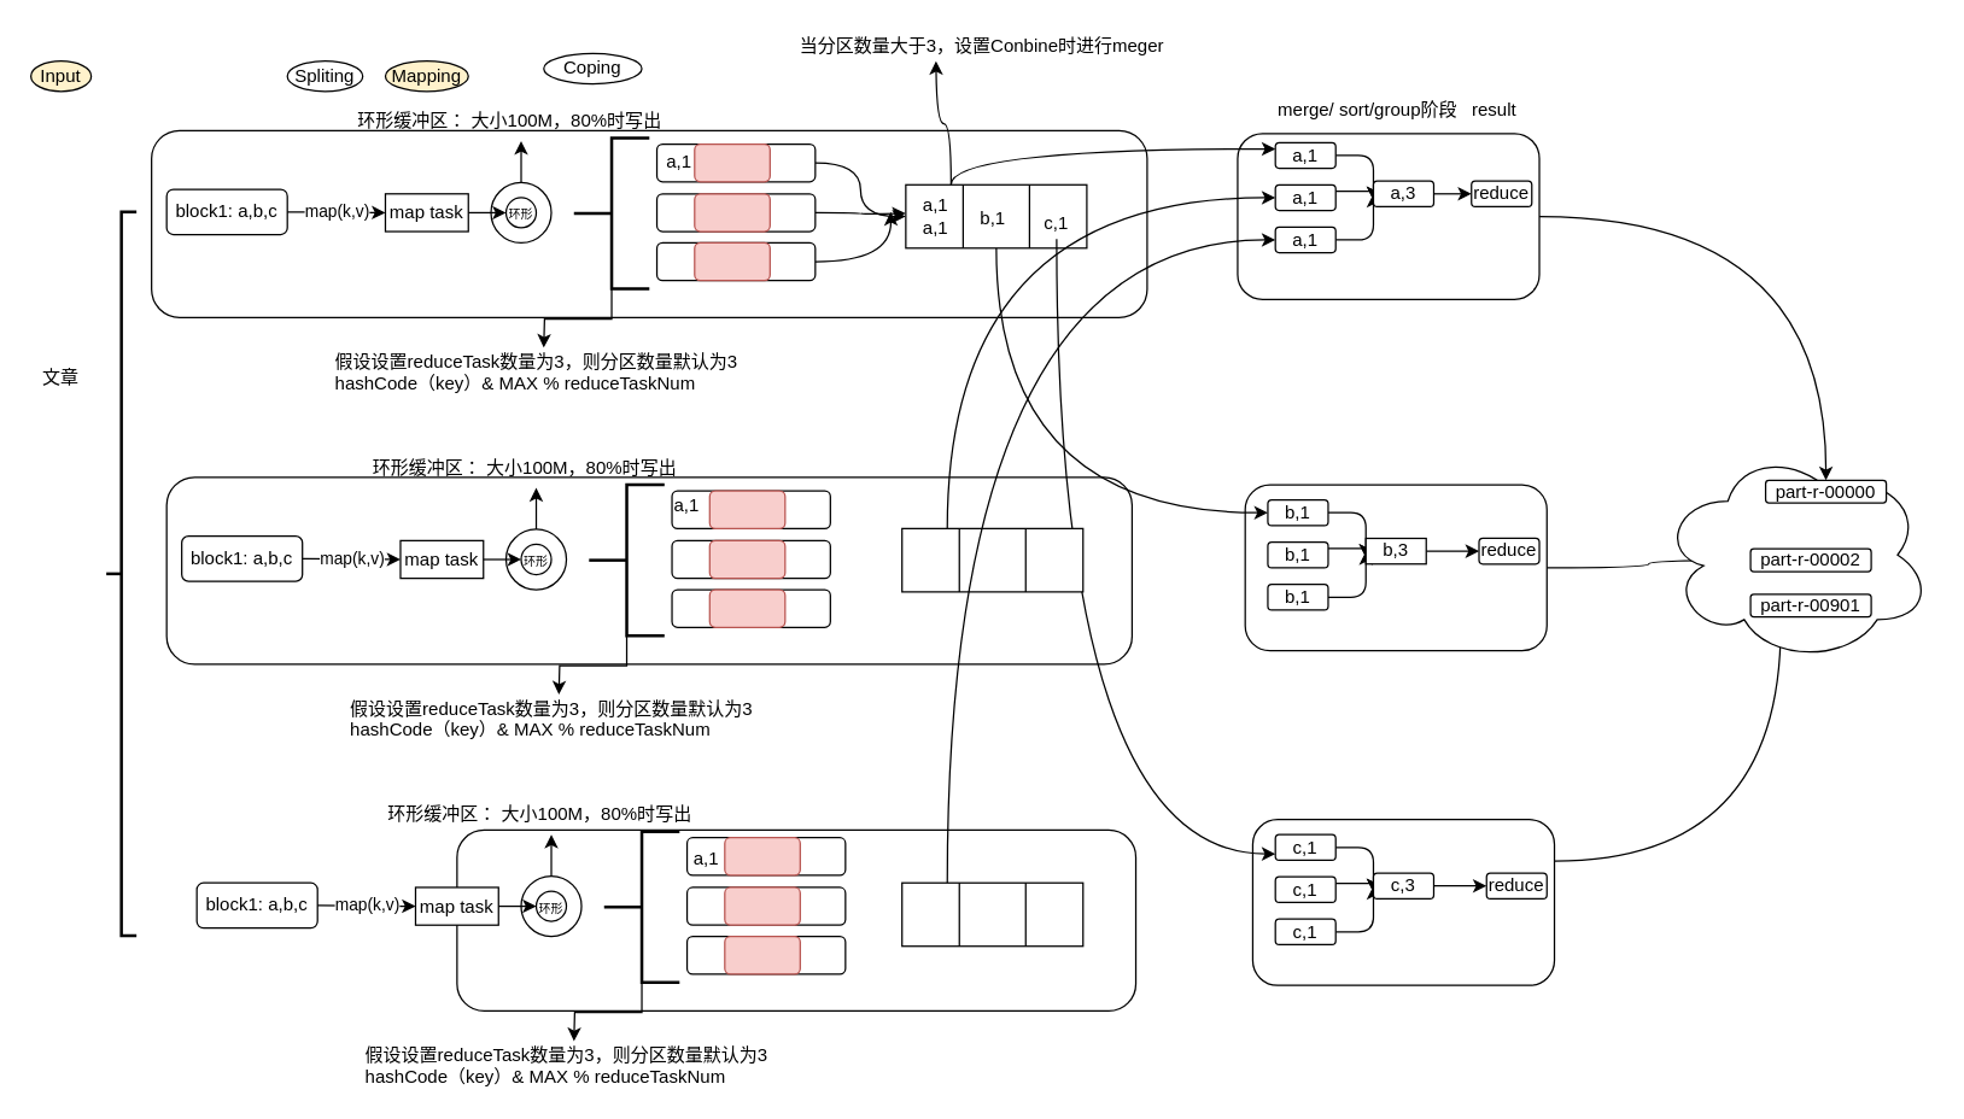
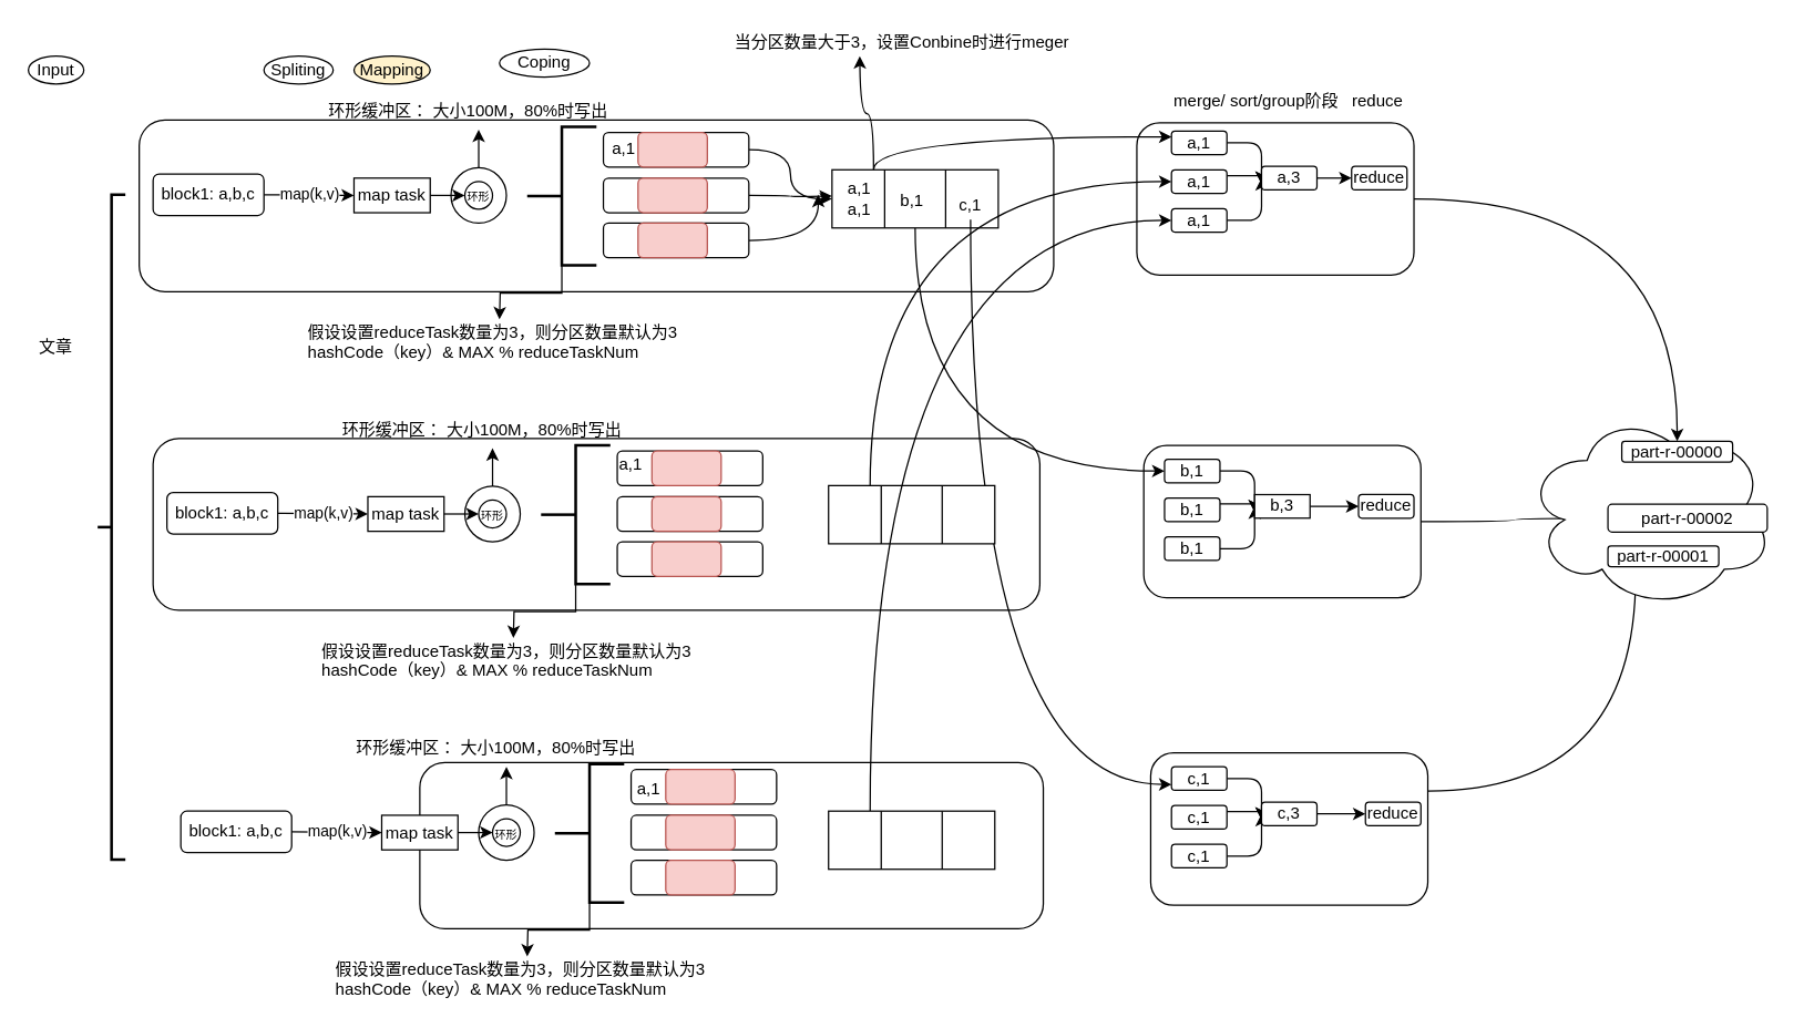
- <mxCell id="2" value="Input" style="ellipse;whiteSpace=wrap;html=1;fillColor=#fff2cc;" parent="1" vertex="1"><mxGeometry x="20" y="40" width="40" height="20" as="geometry" /></mxCell>
+ <mxCell id="2" value="Input" style="ellipse;whiteSpace=wrap;html=1;" parent="1" vertex="1"><mxGeometry x="20" y="40" width="40" height="20" as="geometry" /></mxCell>
- <mxCell id="68" value="merge/ sort/group阶段&amp;nbsp; &amp;nbsp;result" style="text;html=1;resizable=0;points=[];autosize=1;align=left;verticalAlign=top;spacingTop=-4;" parent="1" vertex="1"><mxGeometry x="845" y="63" width="170" height="20" as="geometry" /></mxCell>
+ <mxCell id="68" value="merge/ sort/group阶段&amp;nbsp; &amp;nbsp;reduce" style="text;html=1;resizable=0;points=[];autosize=1;align=left;verticalAlign=top;spacingTop=-4;" parent="1" vertex="1"><mxGeometry x="845" y="63" width="170" height="20" as="geometry" /></mxCell>
- <mxCell id="107" value="part-r-00002" style="rounded=1;whiteSpace=wrap;html=1;" parent="1" vertex="1"><mxGeometry x="1160" y="363.5" width="80" height="15" as="geometry" /></mxCell>
+ <mxCell id="107" value="part-r-00002" style="rounded=1;whiteSpace=wrap;html=1;" parent="1" vertex="1"><mxGeometry x="1160" y="363.5" width="115" height="20" as="geometry" /></mxCell>
- <mxCell id="108" value="part-r-00901" style="rounded=1;whiteSpace=wrap;html=1;" parent="1" vertex="1"><mxGeometry x="1160" y="393.5" width="80" height="15" as="geometry" /></mxCell>
+ <mxCell id="108" value="part-r-00001" style="rounded=1;whiteSpace=wrap;html=1;" parent="1" vertex="1"><mxGeometry x="1160" y="393.5" width="80" height="15" as="geometry" /></mxCell>
